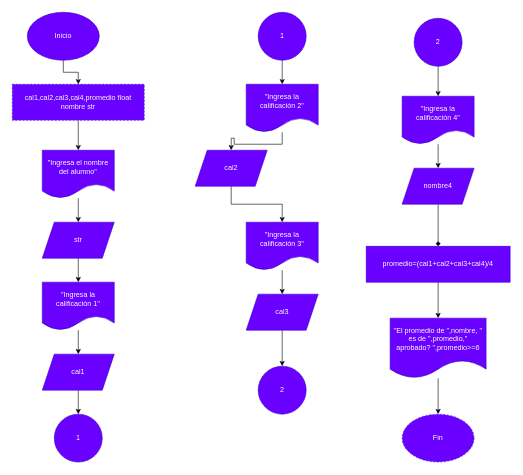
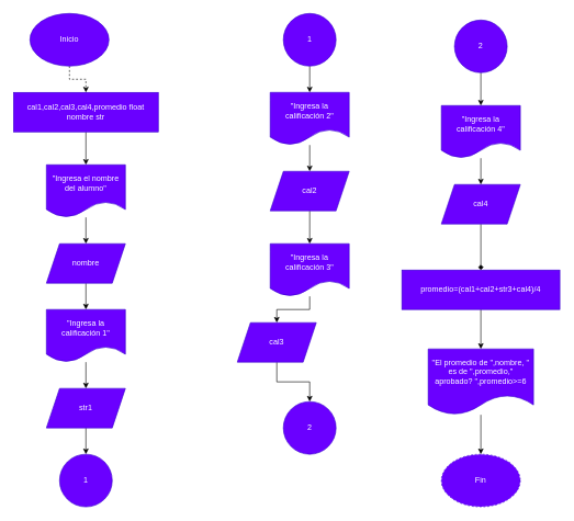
- <mxCell id="2" value="" style="edgeStyle=orthogonalEdgeStyle;rounded=0;orthogonalLoop=1;jettySize=auto;html=1;" edge="1" parent="1" source="3" target="5"><mxGeometry relative="1" as="geometry" /></mxCell>
+ <mxCell id="2" value="" style="edgeStyle=orthogonalEdgeStyle;rounded=0;orthogonalLoop=1;jettySize=auto;html=1;dashed=1;" edge="1" parent="1" source="3" target="5"><mxGeometry relative="1" as="geometry" /></mxCell>
- <mxCell id="5" value="cal1,cal2,cal3,cal4,promedio float&lt;br&gt;nombre str" style="whiteSpace=wrap;html=1;fillColor=#6a00ff;strokeColor=#3700CC;fontColor=#ffffff;dashed=1;" vertex="1" parent="1"><mxGeometry x="20" y="140" width="220" height="60" as="geometry" /></mxCell>
+ <mxCell id="5" value="cal1,cal2,cal3,cal4,promedio float&lt;br&gt;nombre str" style="whiteSpace=wrap;html=1;fillColor=#6a00ff;strokeColor=#3700CC;fontColor=#ffffff;" vertex="1" parent="1"><mxGeometry x="20" y="140" width="220" height="60" as="geometry" /></mxCell>
- <mxCell id="20" value="cal2" style="shape=parallelogram;perimeter=parallelogramPerimeter;whiteSpace=wrap;html=1;fixedSize=1;fillColor=#6a00ff;strokeColor=#3700CC;fontColor=#ffffff;" vertex="1" parent="1"><mxGeometry x="325" y="250" width="120" height="60" as="geometry" /></mxCell>
+ <mxCell id="20" value="cal2" style="shape=parallelogram;perimeter=parallelogramPerimeter;whiteSpace=wrap;html=1;fixedSize=1;fillColor=#6a00ff;strokeColor=#3700CC;fontColor=#ffffff;" vertex="1" parent="1"><mxGeometry x="410" y="260" width="120" height="60" as="geometry" /></mxCell>
- <mxCell id="36" value="nombre4" style="shape=parallelogram;perimeter=parallelogramPerimeter;whiteSpace=wrap;html=1;fixedSize=1;fillColor=#6a00ff;strokeColor=#3700CC;fontColor=#ffffff;" vertex="1" parent="1"><mxGeometry x="670" y="280" width="120" height="60" as="geometry" /></mxCell>
+ <mxCell id="36" value="cal4" style="shape=parallelogram;perimeter=parallelogramPerimeter;whiteSpace=wrap;html=1;fixedSize=1;fillColor=#6a00ff;strokeColor=#3700CC;fontColor=#ffffff;" vertex="1" parent="1"><mxGeometry x="670" y="280" width="120" height="60" as="geometry" /></mxCell>
- <mxCell id="9" value="str" style="shape=parallelogram;perimeter=parallelogramPerimeter;whiteSpace=wrap;html=1;fixedSize=1;fillColor=#6a00ff;strokeColor=#3700CC;fontColor=#ffffff;" vertex="1" parent="1"><mxGeometry x="70" y="370" width="120" height="60" as="geometry" /></mxCell>
+ <mxCell id="9" value="nombre" style="shape=parallelogram;perimeter=parallelogramPerimeter;whiteSpace=wrap;html=1;fixedSize=1;fillColor=#6a00ff;strokeColor=#3700CC;fontColor=#ffffff;" vertex="1" parent="1"><mxGeometry x="70" y="370" width="120" height="60" as="geometry" /></mxCell>
- <mxCell id="29" value="promedio=(cal1+cal2+cal3+cal4)/4" style="whiteSpace=wrap;html=1;fillColor=#6a00ff;strokeColor=#3700CC;fontColor=#ffffff;" vertex="1" parent="1"><mxGeometry x="610" y="410" width="240" height="60" as="geometry" /></mxCell>
+ <mxCell id="29" value="promedio=(cal1+cal2+str3+cal4)/4" style="whiteSpace=wrap;html=1;fillColor=#6a00ff;strokeColor=#3700CC;fontColor=#ffffff;" vertex="1" parent="1"><mxGeometry x="610" y="410" width="240" height="60" as="geometry" /></mxCell>
- <mxCell id="24" value="cal3" style="shape=parallelogram;perimeter=parallelogramPerimeter;whiteSpace=wrap;html=1;fixedSize=1;fillColor=#6a00ff;strokeColor=#3700CC;fontColor=#ffffff;" vertex="1" parent="1"><mxGeometry x="410" y="490" width="120" height="60" as="geometry" /></mxCell>
+ <mxCell id="24" value="cal3" style="shape=parallelogram;perimeter=parallelogramPerimeter;whiteSpace=wrap;html=1;fixedSize=1;fillColor=#6a00ff;strokeColor=#3700CC;fontColor=#ffffff;" vertex="1" parent="1"><mxGeometry x="360" y="490" width="120" height="60" as="geometry" /></mxCell>
- <mxCell id="13" value="cal1" style="shape=parallelogram;perimeter=parallelogramPerimeter;whiteSpace=wrap;html=1;fixedSize=1;fillColor=#6a00ff;strokeColor=#3700CC;fontColor=#ffffff;" vertex="1" parent="1"><mxGeometry x="70" y="590" width="120" height="60" as="geometry" /></mxCell>
+ <mxCell id="13" value="str1" style="shape=parallelogram;perimeter=parallelogramPerimeter;whiteSpace=wrap;html=1;fixedSize=1;fillColor=#6a00ff;strokeColor=#3700CC;fontColor=#ffffff;" vertex="1" parent="1"><mxGeometry x="70" y="590" width="120" height="60" as="geometry" /></mxCell>
